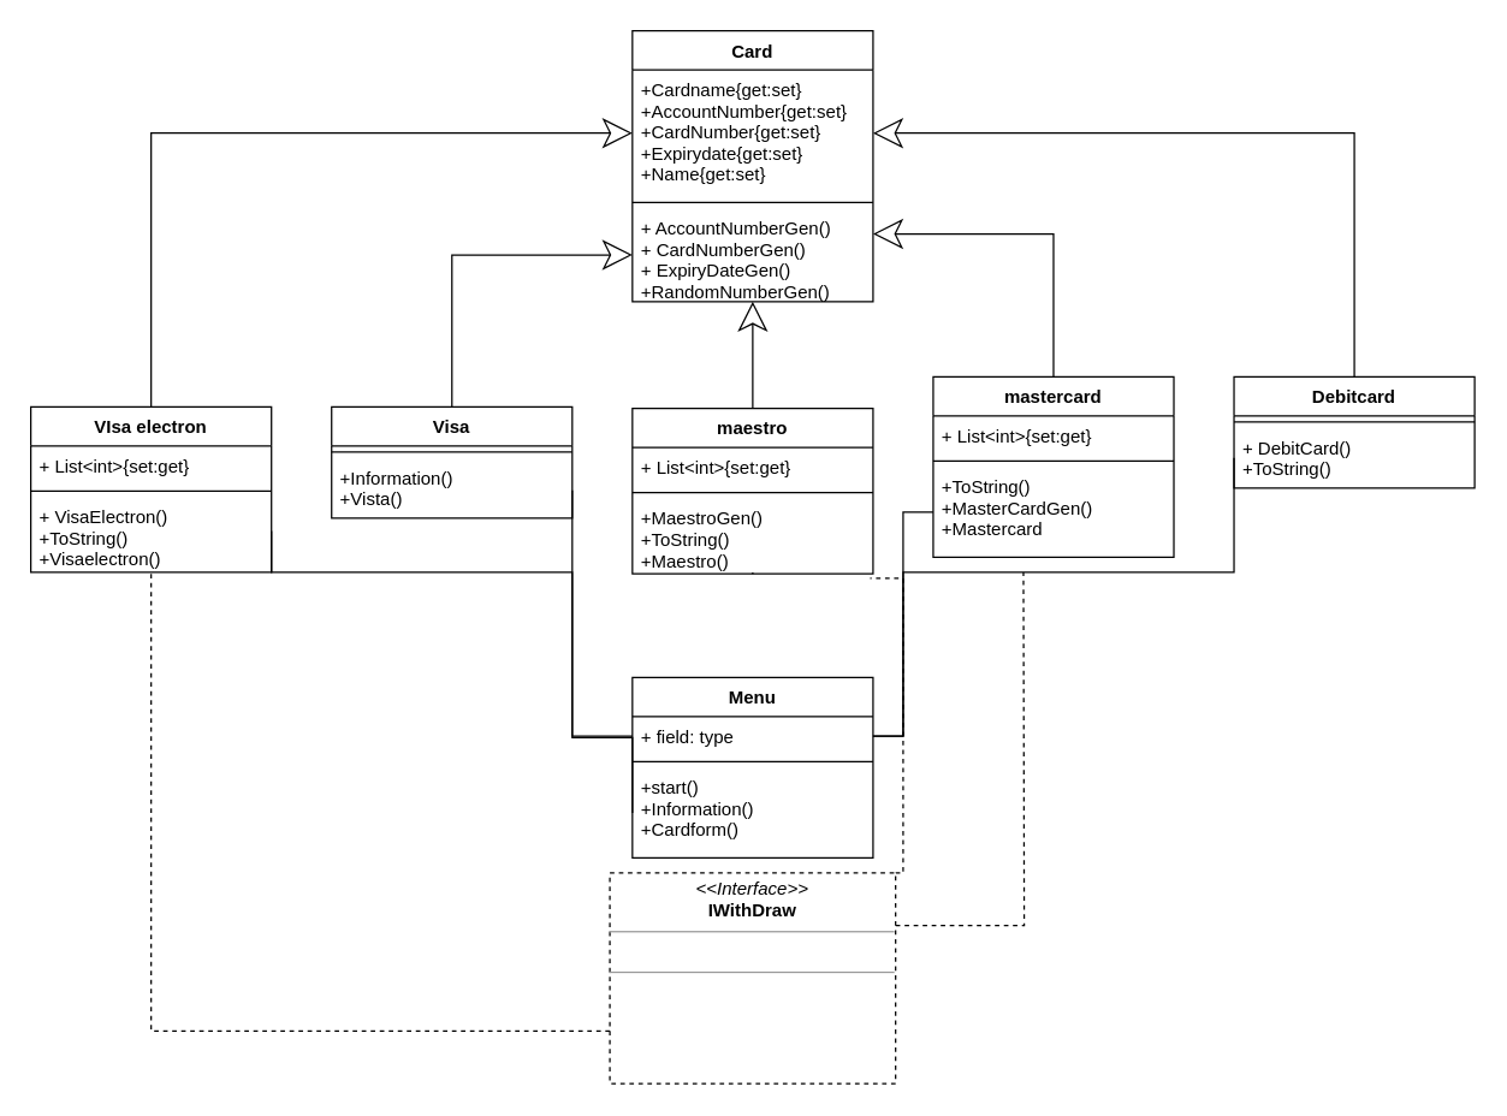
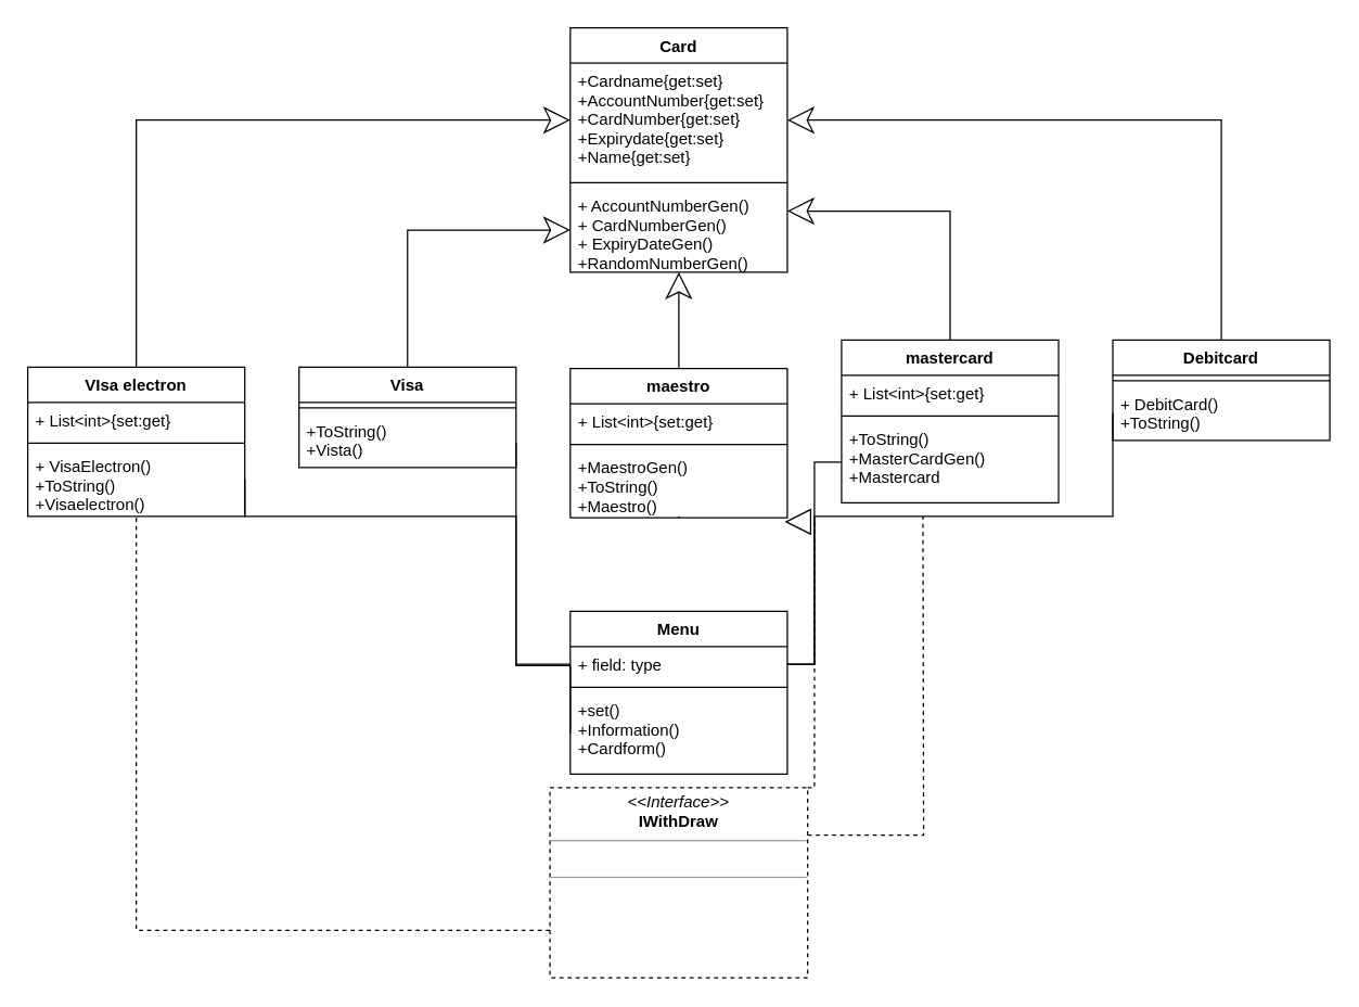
- <mxCell id="16" value="+Information()&#10;+Vista() &#10;" style="text;strokeColor=none;fillColor=none;align=left;verticalAlign=top;spacingLeft=4;spacingRight=4;overflow=hidden;rotatable=0;points=[[0,0.5],[1,0.5]];portConstraint=eastwest;" parent="14" vertex="1"><mxGeometry y="34" width="160" height="40" as="geometry" /></mxCell>
+ <mxCell id="16" value="+ToString()&#10;+Vista() &#10;" style="text;strokeColor=none;fillColor=none;align=left;verticalAlign=top;spacingLeft=4;spacingRight=4;overflow=hidden;rotatable=0;points=[[0,0.5],[1,0.5]];portConstraint=eastwest;" parent="14" vertex="1"><mxGeometry y="34" width="160" height="40" as="geometry" /></mxCell>
- <mxCell id="38" style="edgeStyle=orthogonalEdgeStyle;rounded=0;orthogonalLoop=1;jettySize=auto;html=1;exitX=1;exitY=0;exitDx=0;exitDy=0;entryX=0.988;entryY=1.06;entryDx=0;entryDy=0;entryPerimeter=0;dashed=1;endArrow=none;endFill=0;endSize=17;" parent="1" source="39" target="35" edge="1"><mxGeometry relative="1" as="geometry"><Array as="points"><mxPoint x="600" y="580" /><mxPoint x="600" y="384" /></Array></mxGeometry></mxCell>
+ <mxCell id="38" style="edgeStyle=orthogonalEdgeStyle;rounded=0;orthogonalLoop=1;jettySize=auto;html=1;exitX=1;exitY=0;exitDx=0;exitDy=0;entryX=0.988;entryY=1.06;entryDx=0;entryDy=0;entryPerimeter=0;dashed=1;endArrow=block;endFill=0;endSize=17;" parent="1" source="39" target="35" edge="1"><mxGeometry relative="1" as="geometry"><Array as="points"><mxPoint x="600" y="580" /><mxPoint x="600" y="384" /></Array></mxGeometry></mxCell>
- <mxCell id="29" value="+start()&#10;+Information()&#10;+Cardform()&#10;" style="text;strokeColor=none;fillColor=none;align=left;verticalAlign=top;spacingLeft=4;spacingRight=4;overflow=hidden;rotatable=0;points=[[0,0.5],[1,0.5]];portConstraint=eastwest;" parent="26" vertex="1"><mxGeometry y="60" width="160" height="60" as="geometry" /></mxCell>
+ <mxCell id="29" value="+set()&#10;+Information()&#10;+Cardform()&#10;" style="text;strokeColor=none;fillColor=none;align=left;verticalAlign=top;spacingLeft=4;spacingRight=4;overflow=hidden;rotatable=0;points=[[0,0.5],[1,0.5]];portConstraint=eastwest;" parent="26" vertex="1"><mxGeometry y="60" width="160" height="60" as="geometry" /></mxCell>
